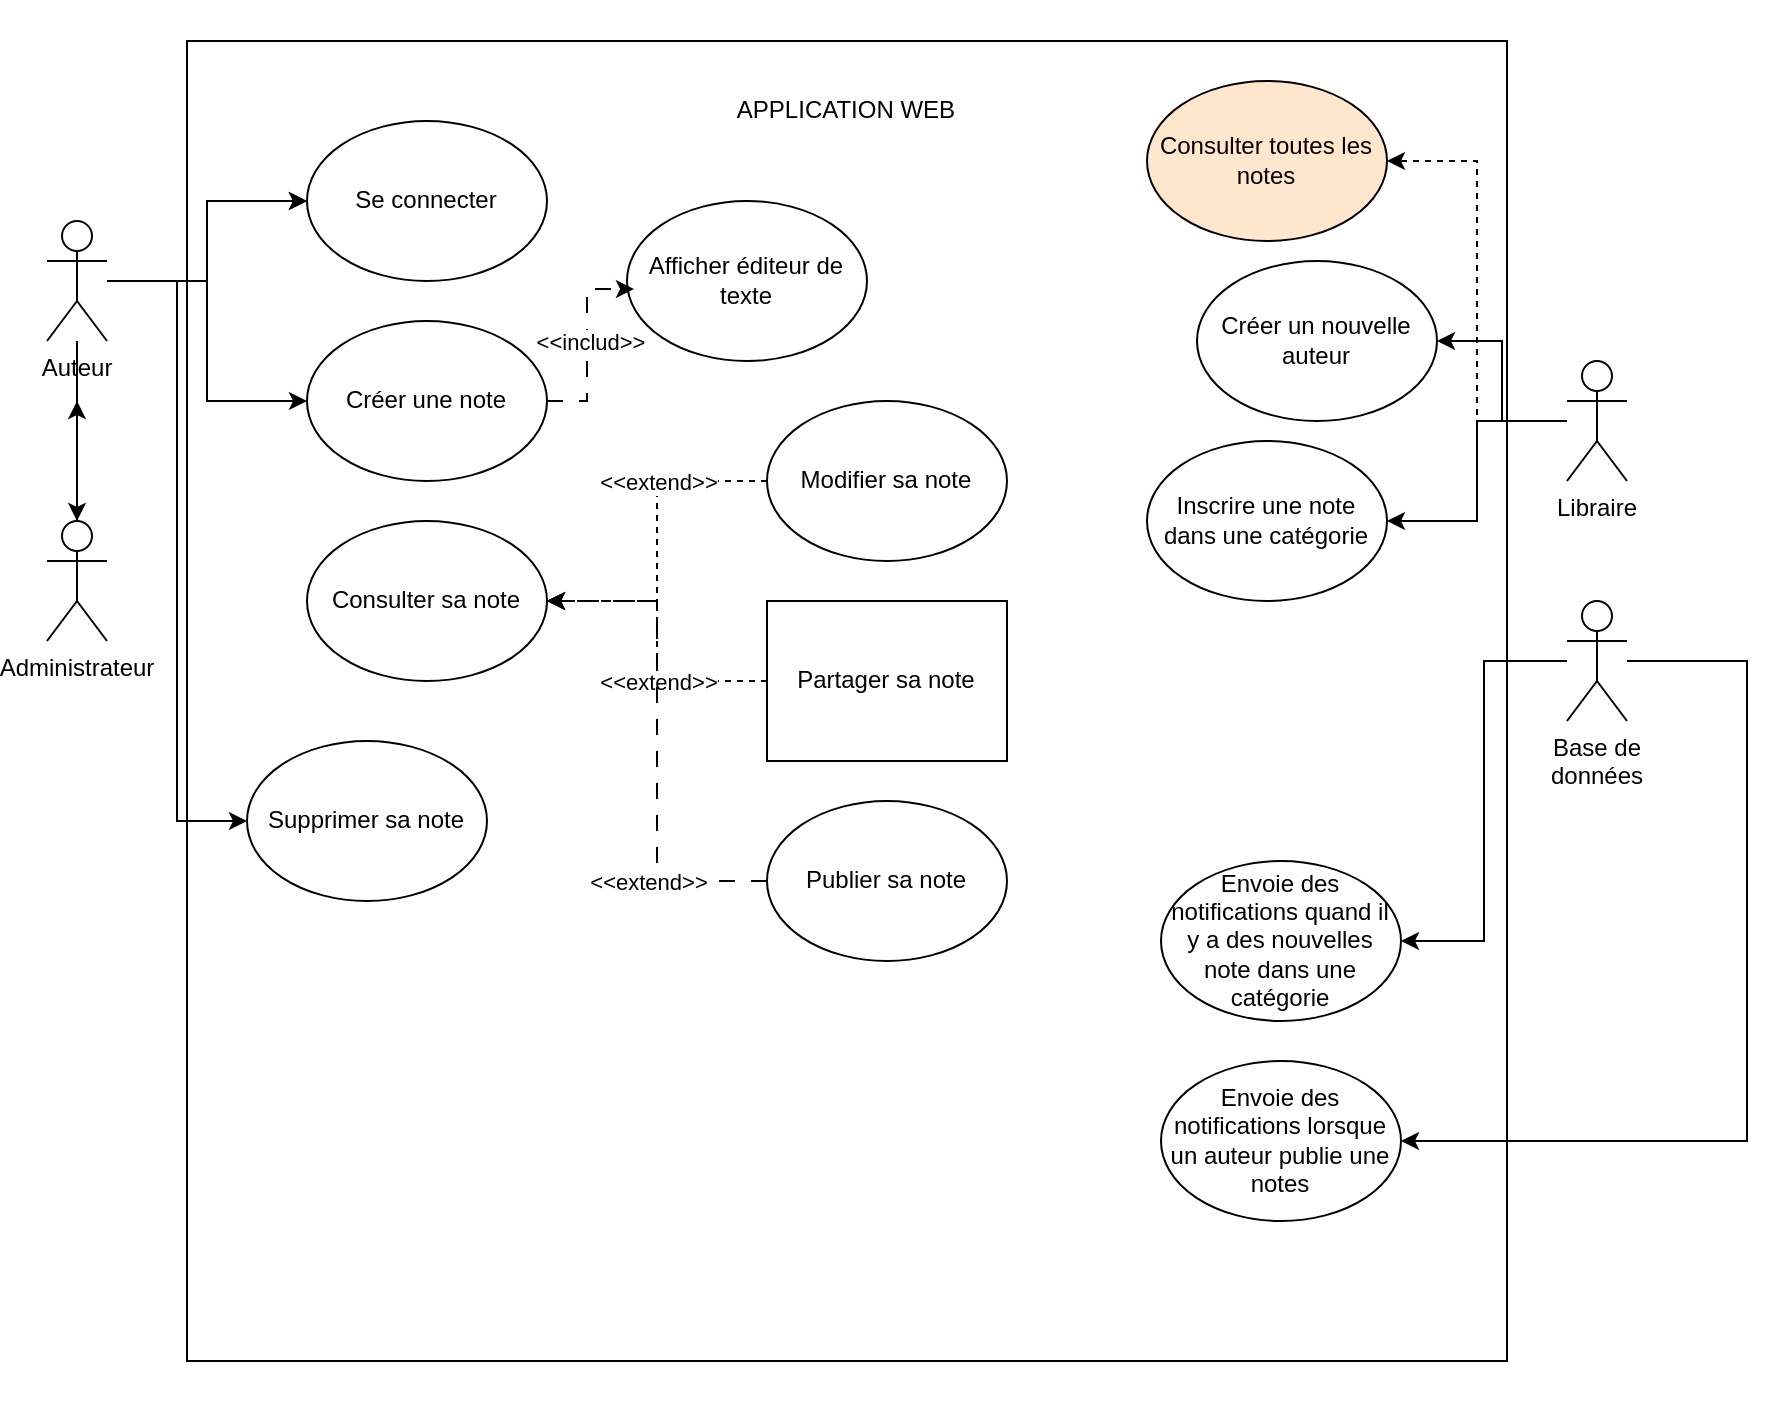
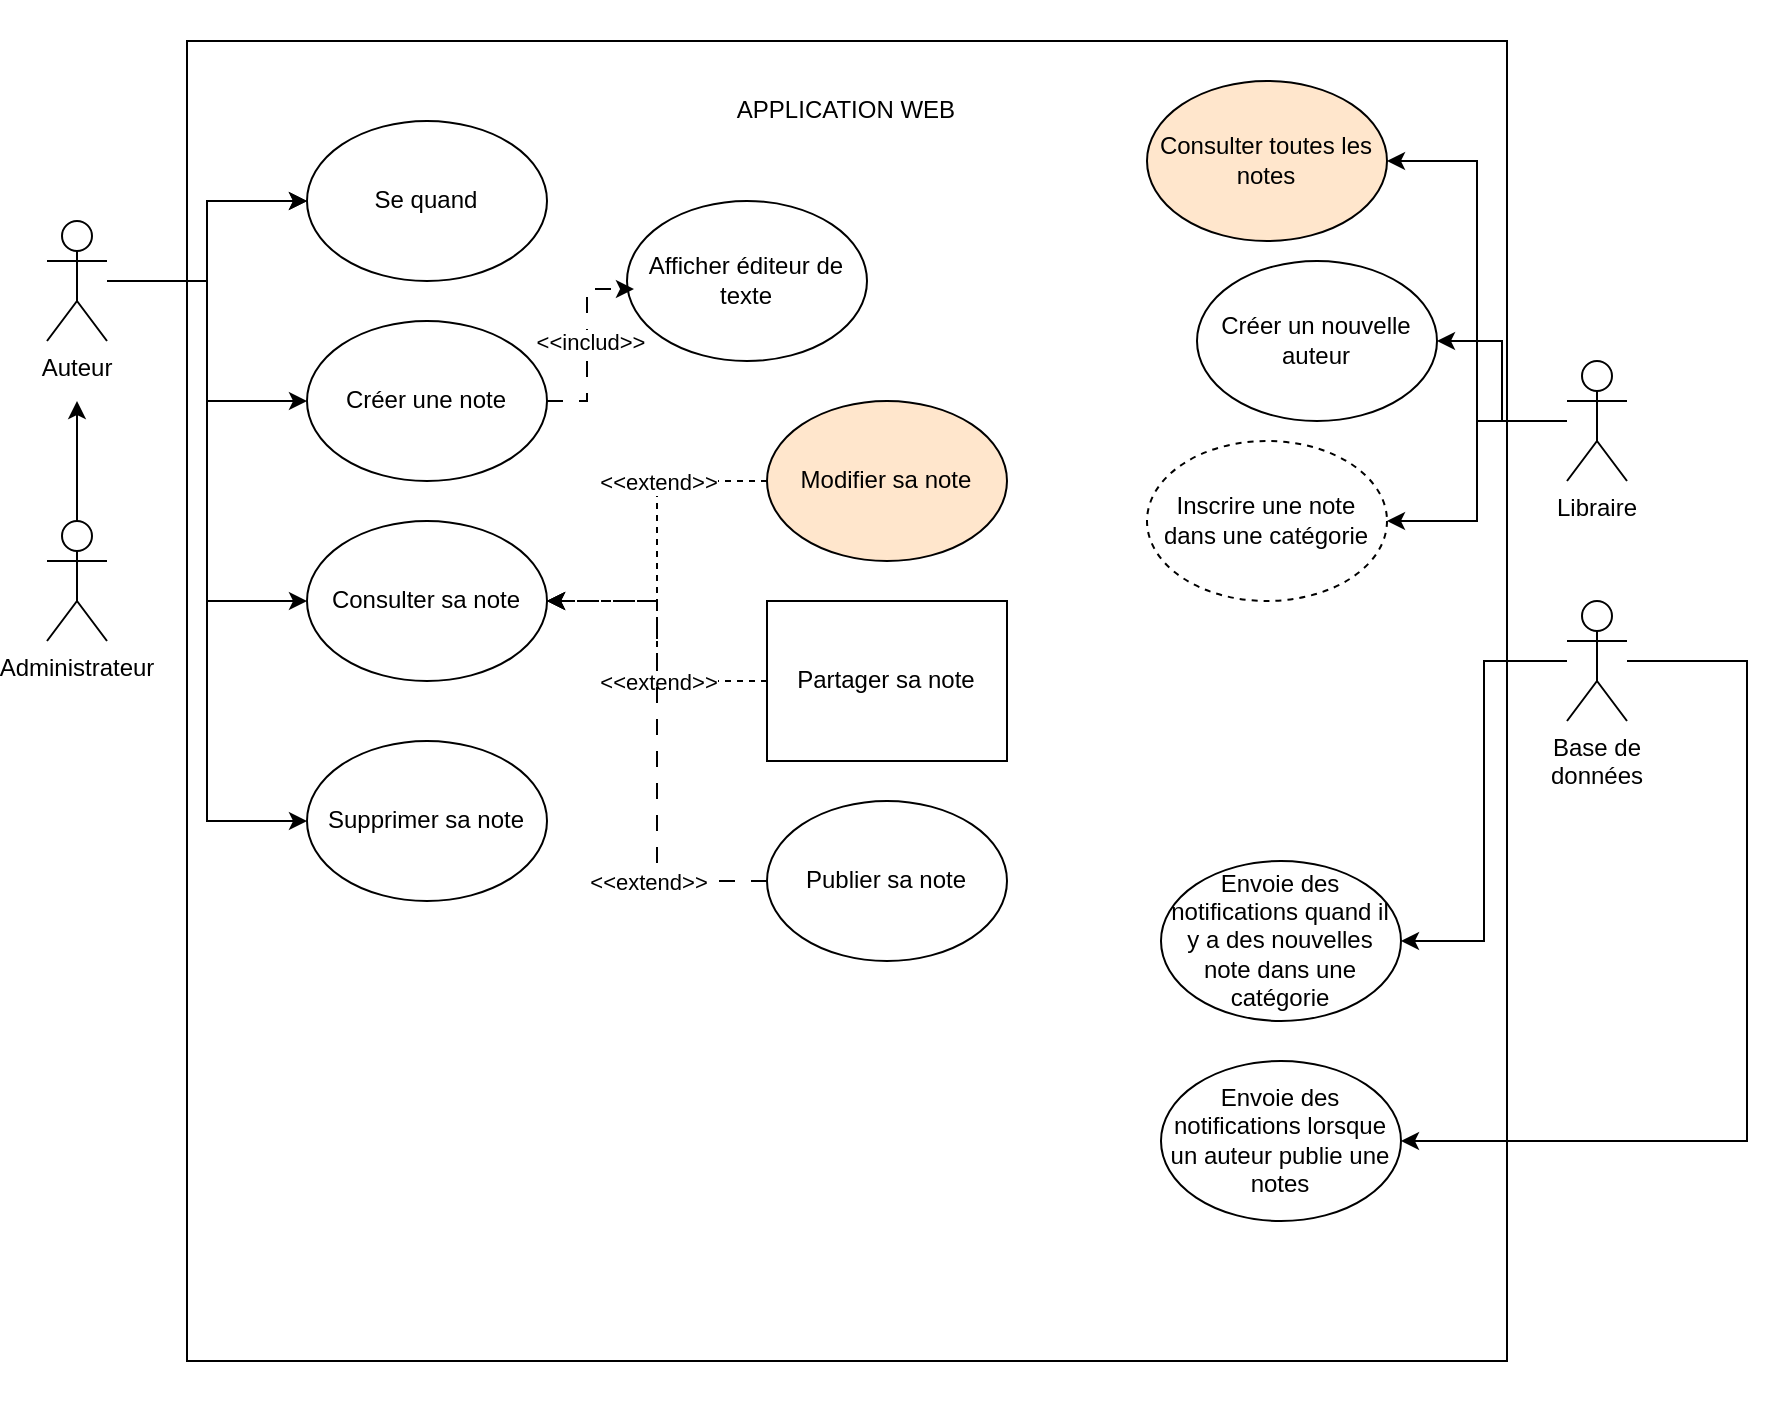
- <mxCell id="11" value="Se connecter" style="ellipse;whiteSpace=wrap;html=1;" vertex="1" parent="1"><mxGeometry x="150" y="60" width="120" height="80" as="geometry" /></mxCell>
+ <mxCell id="11" value="Se quand" style="ellipse;whiteSpace=wrap;html=1;" vertex="1" parent="1"><mxGeometry x="150" y="60" width="120" height="80" as="geometry" /></mxCell>
- <mxCell id="25" style="edgeStyle=orthogonalEdgeStyle;rounded=0;orthogonalLoop=1;jettySize=auto;html=1;entryX=1;entryY=0.5;entryDx=0;entryDy=0;dashed=1;" edge="1" parent="1" source="28" target="29"><mxGeometry relative="1" as="geometry" /></mxCell>
+ <mxCell id="25" style="edgeStyle=orthogonalEdgeStyle;rounded=0;orthogonalLoop=1;jettySize=auto;html=1;entryX=1;entryY=0.5;entryDx=0;entryDy=0;" edge="1" parent="1" source="28" target="29"><mxGeometry relative="1" as="geometry" /></mxCell>
- <mxCell id="6" style="edgeStyle=orthogonalEdgeStyle;rounded=0;orthogonalLoop=1;jettySize=auto;html=1;" edge="1" parent="1" source="8" target="10"><mxGeometry relative="1" as="geometry" /></mxCell>
+ <mxCell id="6" style="edgeStyle=orthogonalEdgeStyle;rounded=0;orthogonalLoop=1;jettySize=auto;html=1;entryX=0;entryY=0.5;entryDx=0;entryDy=0;" edge="1" parent="1" source="8" target="13"><mxGeometry relative="1" as="geometry" /></mxCell>
- <mxCell id="17" value="Modifier sa note" style="ellipse;whiteSpace=wrap;html=1;" vertex="1" parent="1"><mxGeometry x="380" y="200" width="120" height="80" as="geometry" /></mxCell>
+ <mxCell id="17" value="Modifier sa note" style="ellipse;whiteSpace=wrap;html=1;fillColor=#ffe6cc;" vertex="1" parent="1"><mxGeometry x="380" y="200" width="120" height="80" as="geometry" /></mxCell>
- <mxCell id="39" value="Inscrire une note dans une catégorie" style="ellipse;whiteSpace=wrap;html=1;" vertex="1" parent="1"><mxGeometry x="570" y="220" width="120" height="80" as="geometry" /></mxCell>
+ <mxCell id="39" value="Inscrire une note dans une catégorie" style="ellipse;whiteSpace=wrap;html=1;dashed=1;" vertex="1" parent="1"><mxGeometry x="570" y="220" width="120" height="80" as="geometry" /></mxCell>
- <mxCell id="14" value="Supprimer sa note" style="ellipse;whiteSpace=wrap;html=1;" vertex="1" parent="1"><mxGeometry x="120" y="370" width="120" height="80" as="geometry" /></mxCell>
+ <mxCell id="14" value="Supprimer sa note" style="ellipse;whiteSpace=wrap;html=1;" vertex="1" parent="1"><mxGeometry x="150" y="370" width="120" height="80" as="geometry" /></mxCell>
